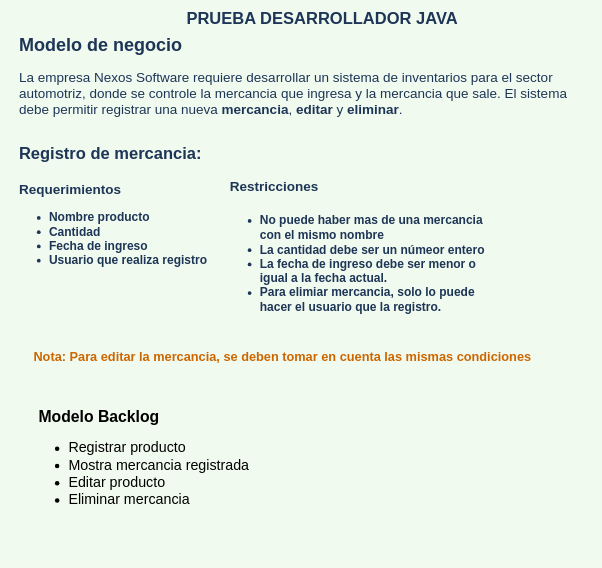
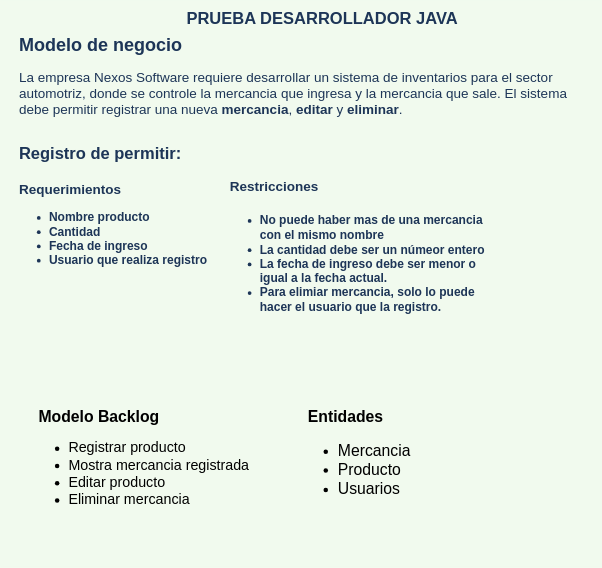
- <mxCell id="4" value="&lt;h1&gt;&lt;font style=&quot;font-size: 22px&quot;&gt;Registro de mercancia:&lt;/font&gt;&lt;/h1&gt;&lt;div&gt;&lt;font style=&quot;font-size: 18px&quot;&gt;&lt;b&gt;Requerimientos&lt;/b&gt;&lt;/font&gt;&lt;/div&gt;&lt;ul&gt;&lt;li&gt;&lt;b&gt;Nombre producto&lt;/b&gt;&lt;br&gt;&lt;/li&gt;&lt;li&gt;&lt;b&gt;Cantidad&lt;/b&gt;&lt;/li&gt;&lt;li&gt;&lt;b&gt;Fecha de ingreso&lt;/b&gt;&lt;/li&gt;&lt;li&gt;&lt;b&gt;Usuario que realiza registro&lt;/b&gt;&lt;/li&gt;&lt;/ul&gt;&lt;p&gt;&lt;/p&gt;" style="text;html=1;strokeColor=none;fillColor=none;spacing=5;spacingTop=-20;whiteSpace=wrap;overflow=hidden;rounded=0;sketch=0;fontSize=16;fontColor=#1D3557;" parent="1" vertex="1"><mxGeometry x="20" y="171" width="317" height="276" as="geometry" /></mxCell>
+ <mxCell id="4" value="&lt;h1&gt;&lt;font style=&quot;font-size: 22px&quot;&gt;Registro de permitir:&lt;/font&gt;&lt;/h1&gt;&lt;div&gt;&lt;font style=&quot;font-size: 18px&quot;&gt;&lt;b&gt;Requerimientos&lt;/b&gt;&lt;/font&gt;&lt;/div&gt;&lt;ul&gt;&lt;li&gt;&lt;b&gt;Nombre producto&lt;/b&gt;&lt;br&gt;&lt;/li&gt;&lt;li&gt;&lt;b&gt;Cantidad&lt;/b&gt;&lt;/li&gt;&lt;li&gt;&lt;b&gt;Fecha de ingreso&lt;/b&gt;&lt;/li&gt;&lt;li&gt;&lt;b&gt;Usuario que realiza registro&lt;/b&gt;&lt;/li&gt;&lt;/ul&gt;&lt;p&gt;&lt;/p&gt;" style="text;html=1;strokeColor=none;fillColor=none;spacing=5;spacingTop=-20;whiteSpace=wrap;overflow=hidden;rounded=0;sketch=0;fontSize=16;fontColor=#1D3557;" parent="1" vertex="1"><mxGeometry x="20" y="171" width="317" height="276" as="geometry" /></mxCell>
- <mxCell id="6" value="Nota: Para editar la mercancia, se deben tomar en cuenta las mismas condiciones" style="text;html=1;strokeColor=none;fillColor=none;align=center;verticalAlign=middle;whiteSpace=wrap;rounded=0;sketch=0;fontSize=17;fontStyle=1;fontColor=#CC6600;" parent="1" vertex="1"><mxGeometry x="34" y="466" width="684" height="20" as="geometry" /></mxCell>
+ <mxCell id="8" value="&lt;h1 style=&quot;font-size: 21px&quot;&gt;Entidades&lt;/h1&gt;&lt;div&gt;&lt;ul&gt;&lt;li&gt;Mercancia&lt;/li&gt;&lt;li&gt;Producto&lt;/li&gt;&lt;li&gt;Usuarios&lt;/li&gt;&lt;/ul&gt;&lt;/div&gt;" style="text;html=1;strokeColor=none;fillColor=none;spacing=5;spacingTop=-20;whiteSpace=wrap;overflow=hidden;rounded=0;sketch=0;fontSize=21;fontColor=#000000;" parent="1" vertex="1"><mxGeometry x="405" y="538" width="294" height="197" as="geometry" /></mxCell>
